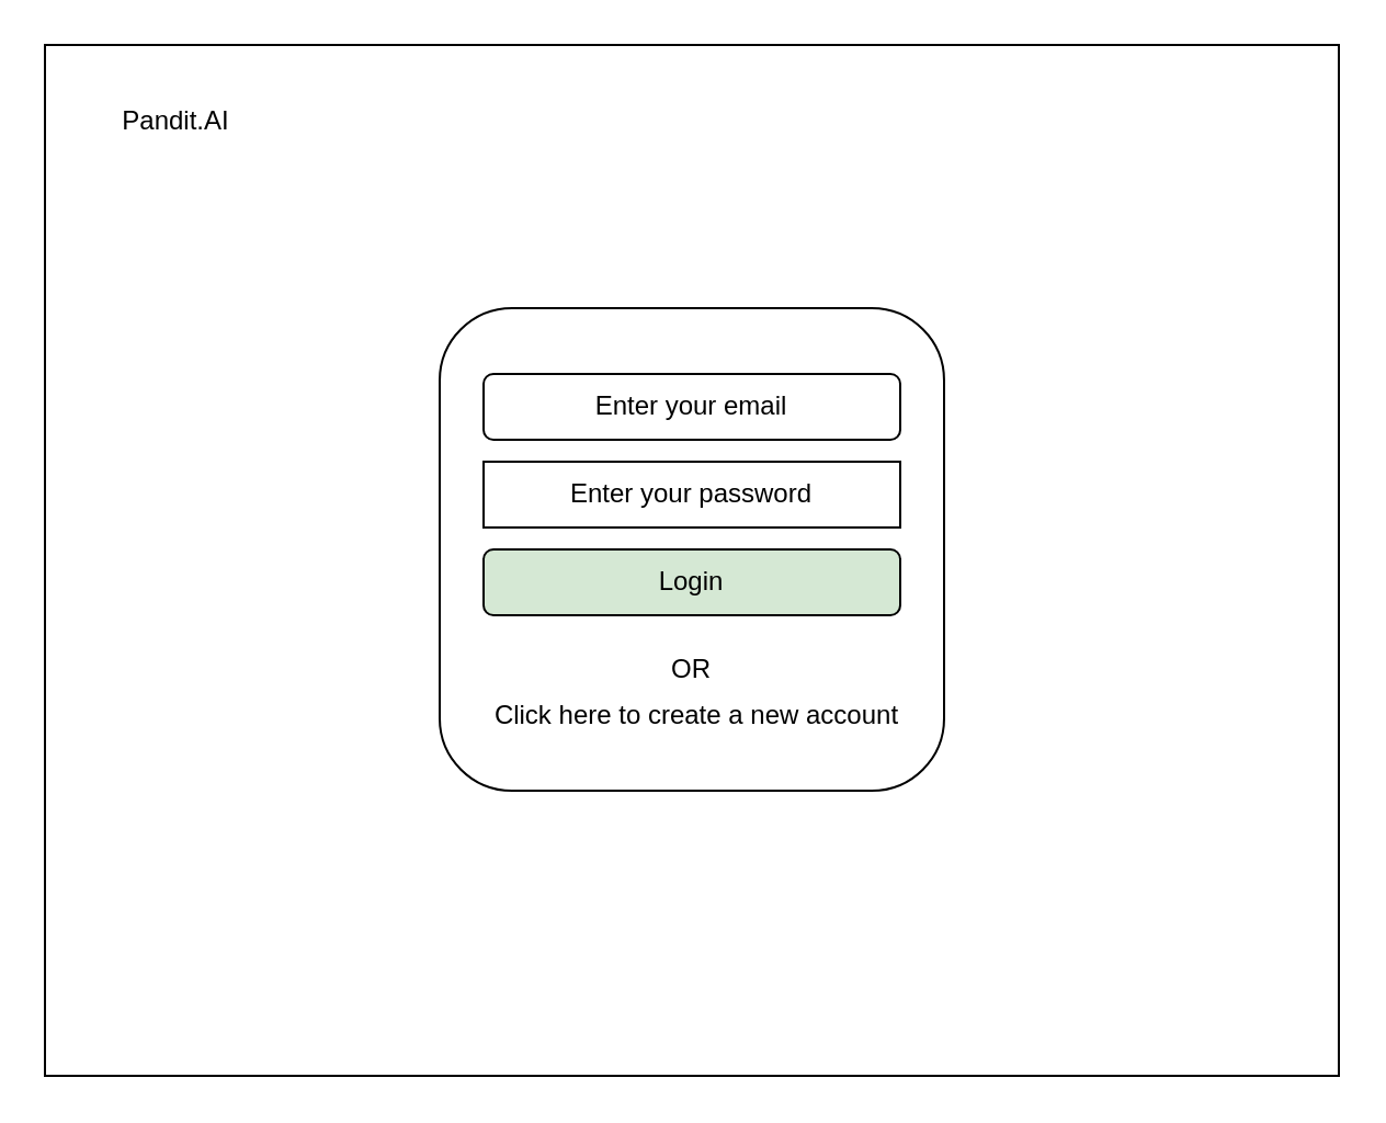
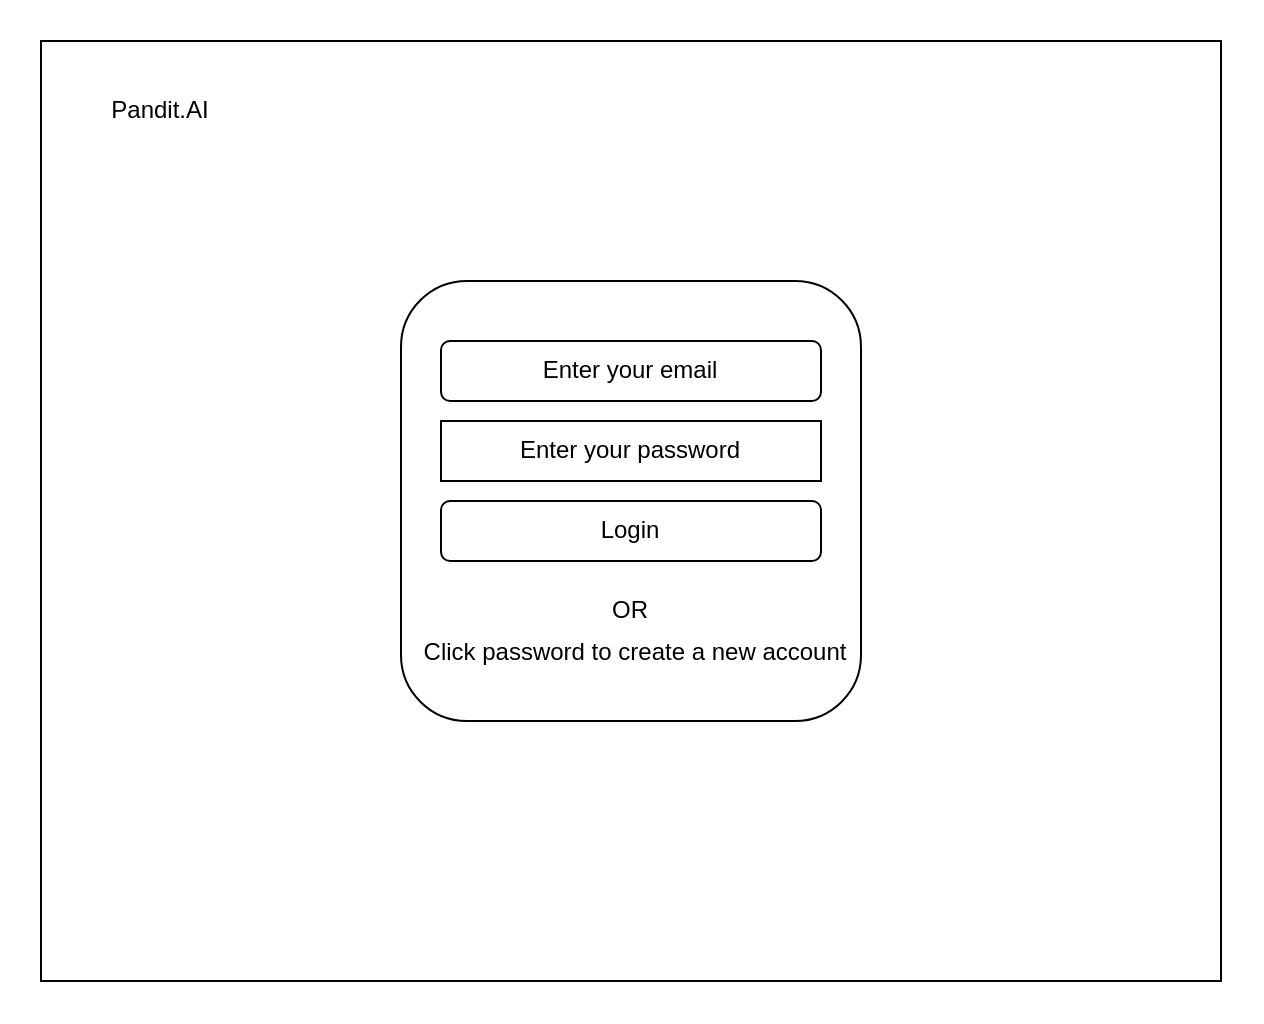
- <mxCell id="7" value="Login" style="rounded=1;whiteSpace=wrap;html=1;fillColor=#d5e8d4;" vertex="1" parent="1"><mxGeometry x="220" y="250" width="190" height="30" as="geometry" /></mxCell>
+ <mxCell id="7" value="Login" style="rounded=1;whiteSpace=wrap;html=1;" vertex="1" parent="1"><mxGeometry x="220" y="250" width="190" height="30" as="geometry" /></mxCell>
- <mxCell id="9" value="Click here to create a new account" style="text;html=1;strokeColor=none;fillColor=none;align=center;verticalAlign=middle;whiteSpace=wrap;rounded=0;" vertex="1" parent="1"><mxGeometry x="165" y="310" width="305" height="32.5" as="geometry" /></mxCell>
+ <mxCell id="9" value="Click password to create a new account" style="text;html=1;strokeColor=none;fillColor=none;align=center;verticalAlign=middle;whiteSpace=wrap;rounded=0;" vertex="1" parent="1"><mxGeometry x="165" y="310" width="305" height="32.5" as="geometry" /></mxCell>
